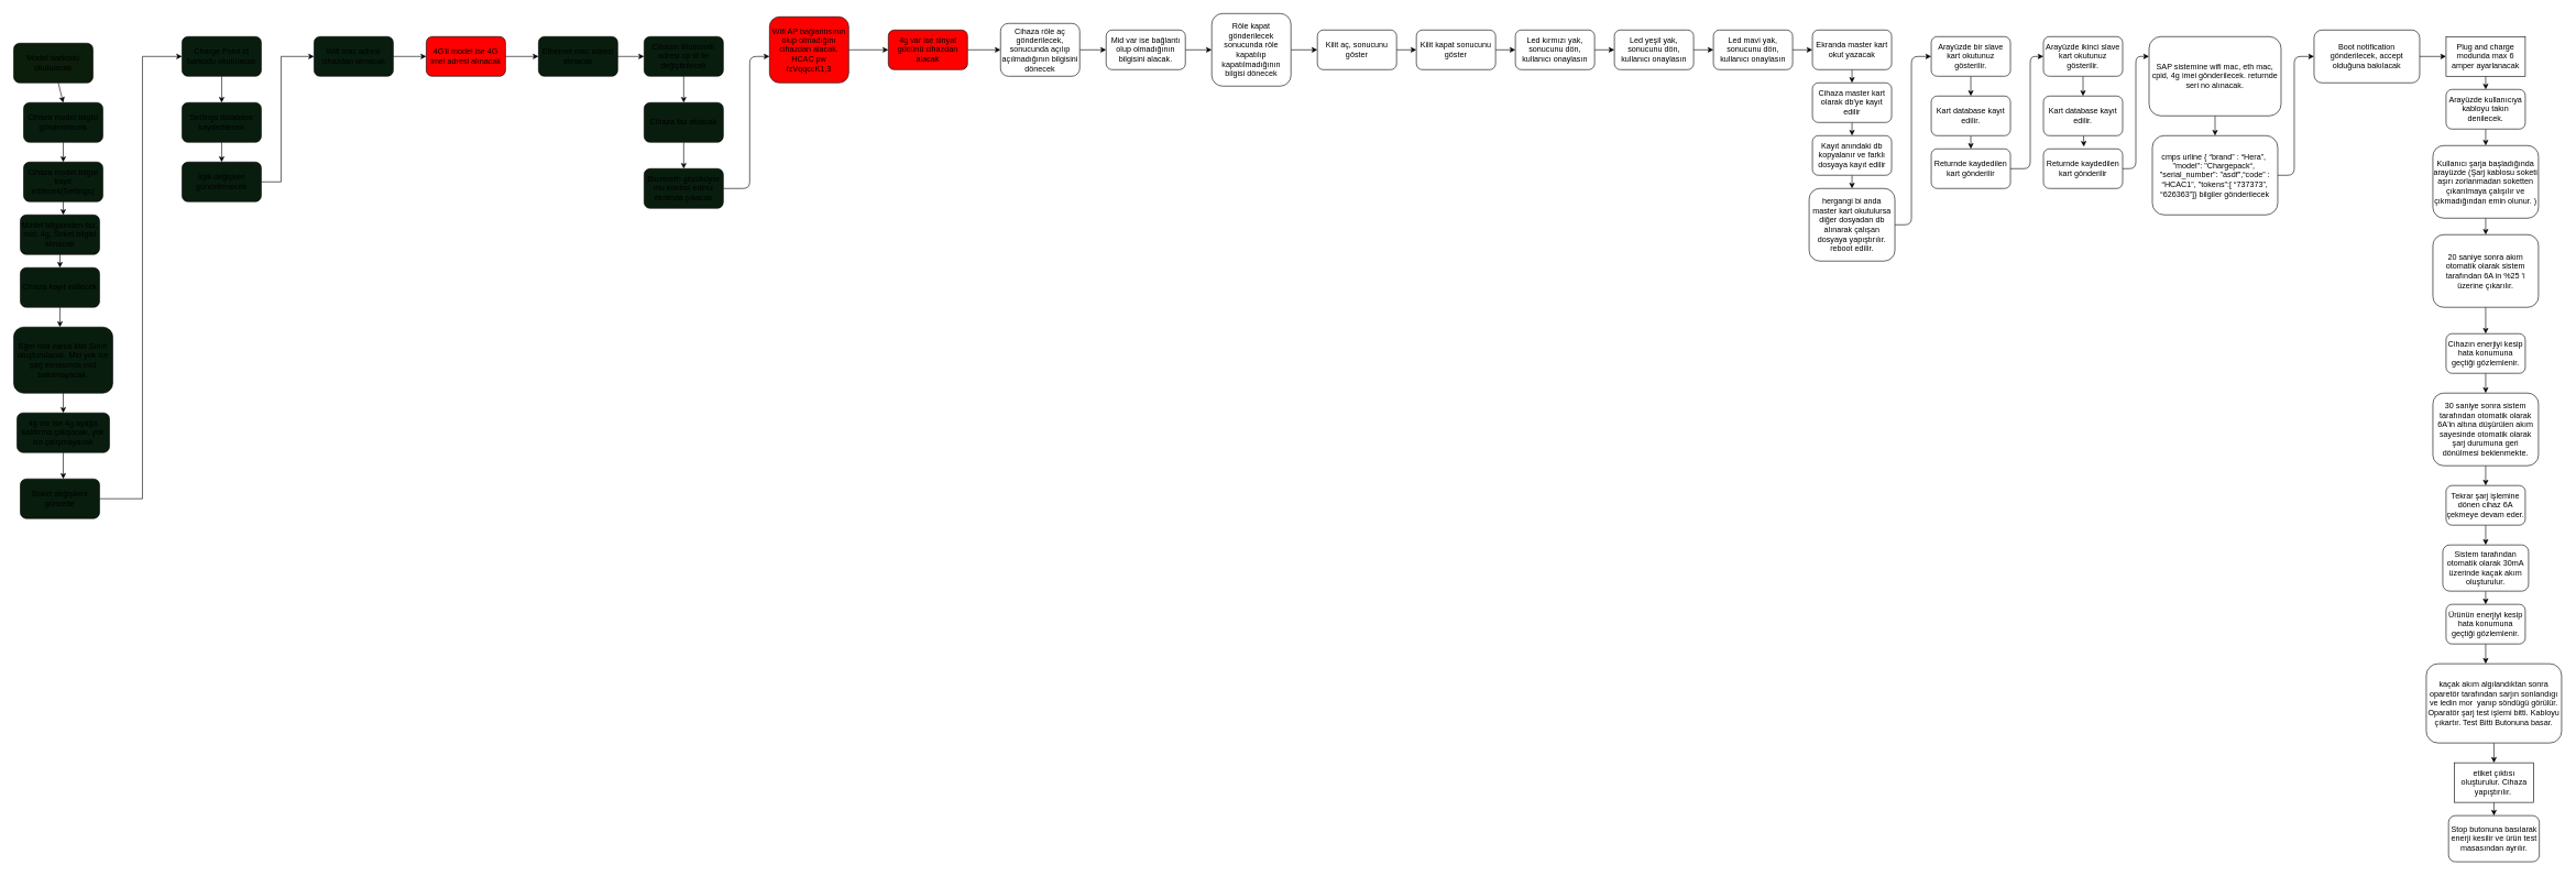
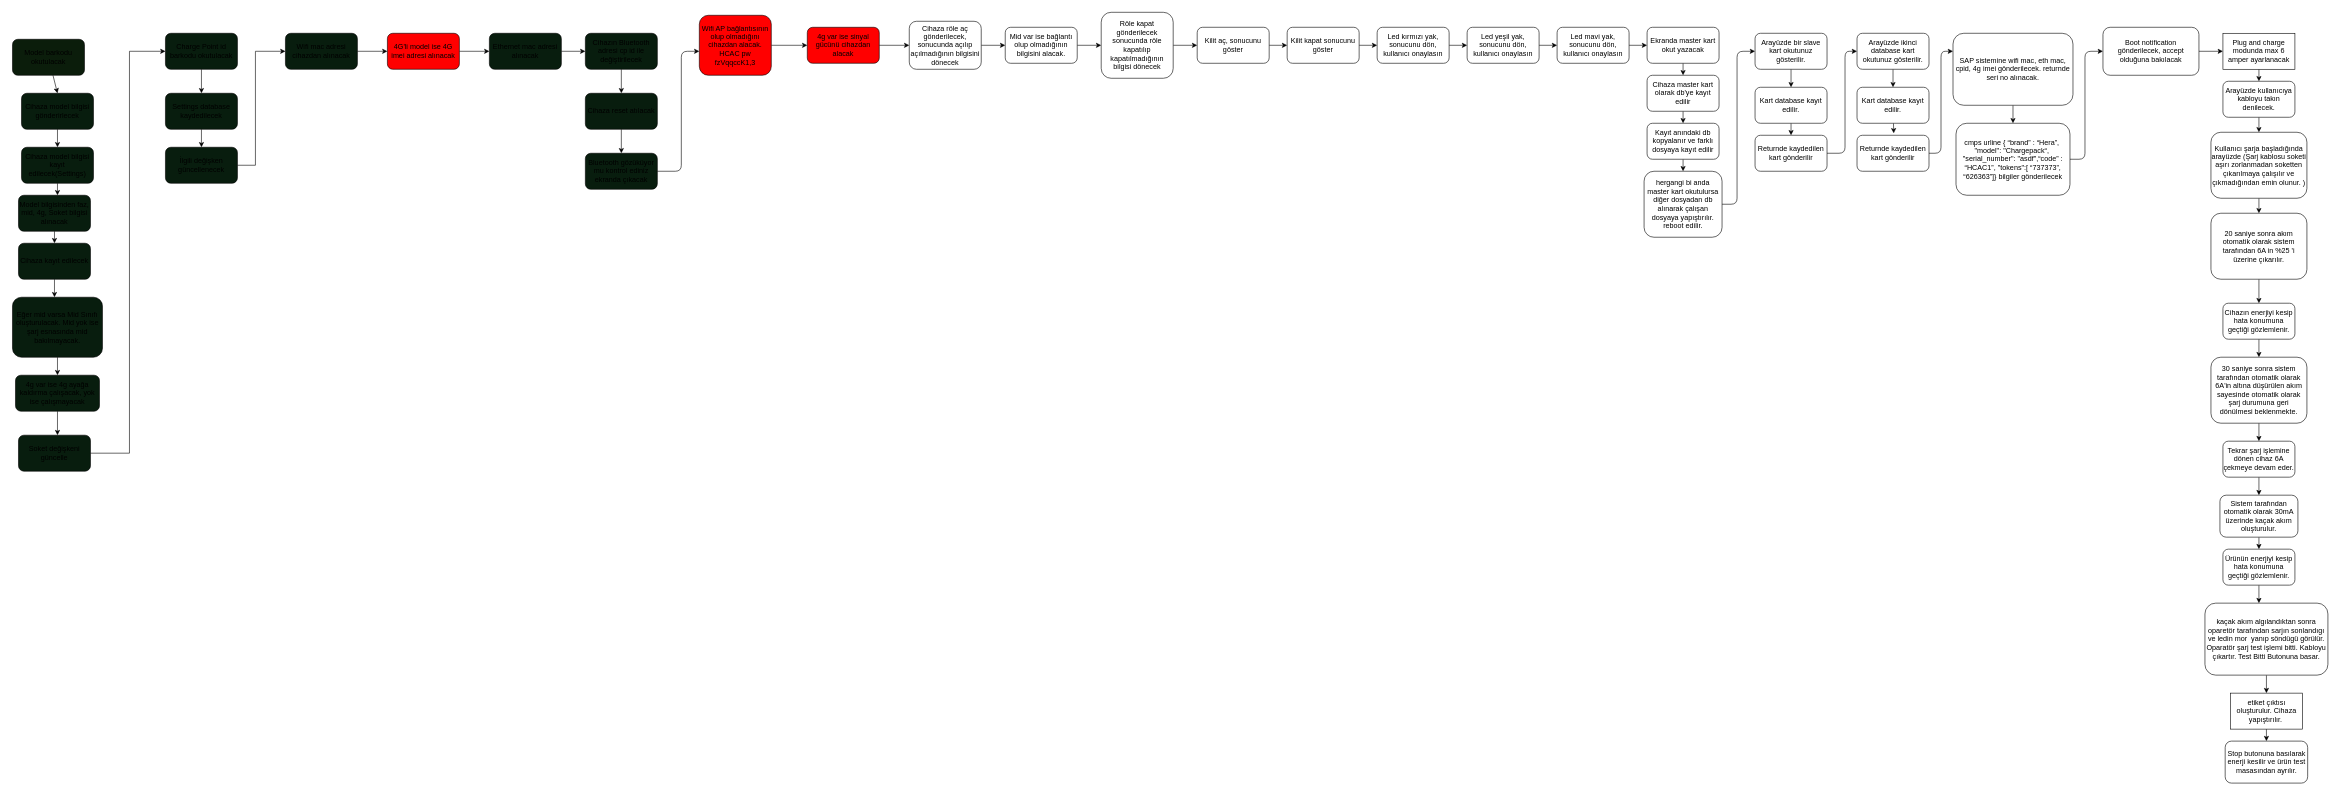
- <mxCell id="75" value="Arayüzde ikinci slave kart okutunuz gösterilir." style="rounded=1;whiteSpace=wrap;html=1;" parent="1" vertex="1"><mxGeometry x="3095" y="55" width="120" height="60" as="geometry" /></mxCell>
+ <mxCell id="75" value="Arayüzde ikinci database kart okutunuz gösterilir." style="rounded=1;whiteSpace=wrap;html=1;" parent="1" vertex="1"><mxGeometry x="3095" y="55" width="120" height="60" as="geometry" /></mxCell>
- <mxCell id="37" value="Cihaza faz atılacak" style="rounded=1;whiteSpace=wrap;html=1;fillColor=#081D0E;" parent="1" vertex="1"><mxGeometry x="975" y="155" width="120" height="60" as="geometry" /></mxCell>
+ <mxCell id="37" value="Cihaza reset atılacak" style="rounded=1;whiteSpace=wrap;html=1;fillColor=#081D0E;" parent="1" vertex="1"><mxGeometry x="975" y="155" width="120" height="60" as="geometry" /></mxCell>
